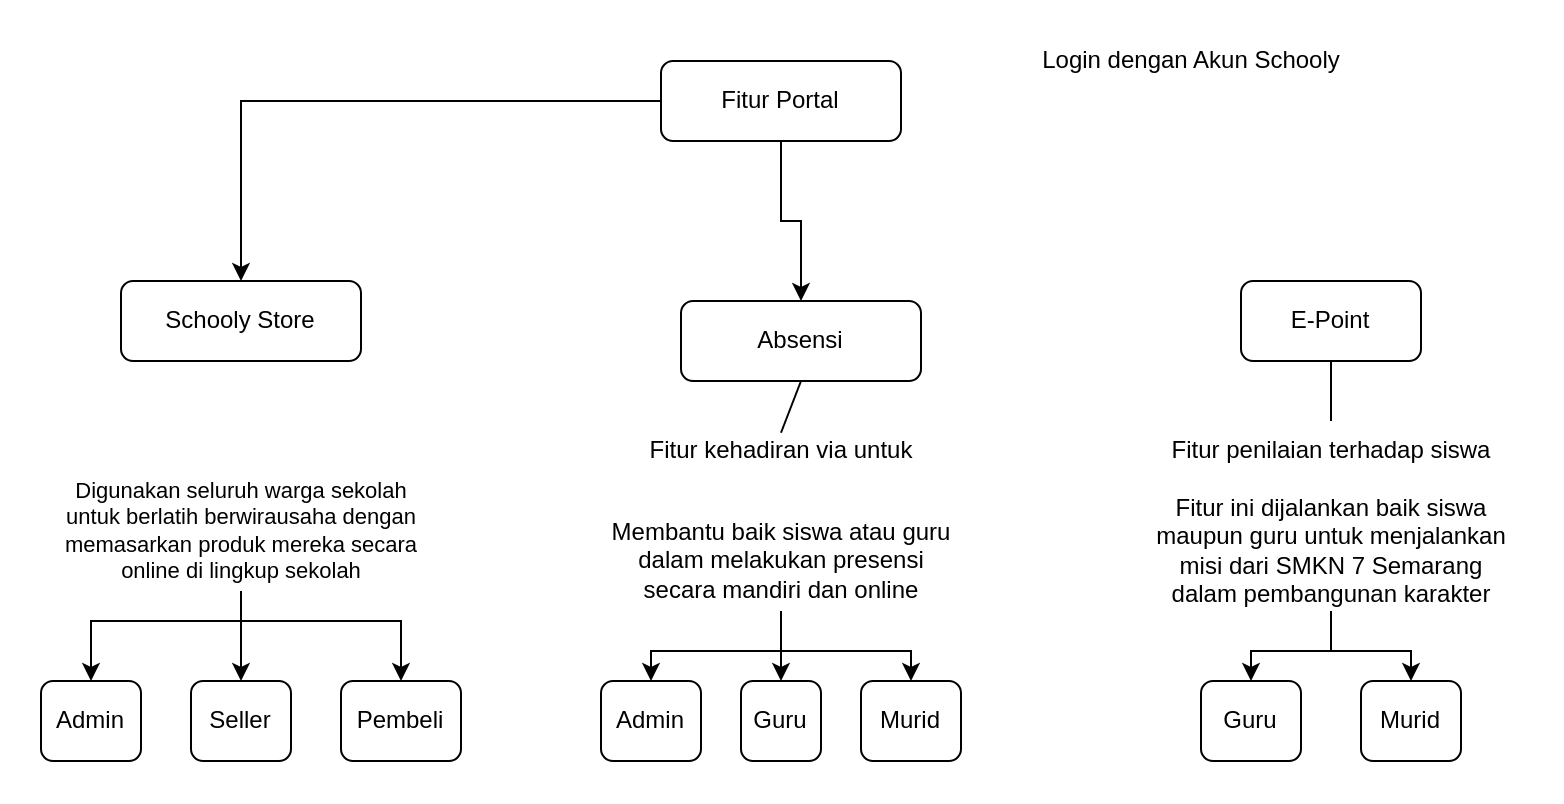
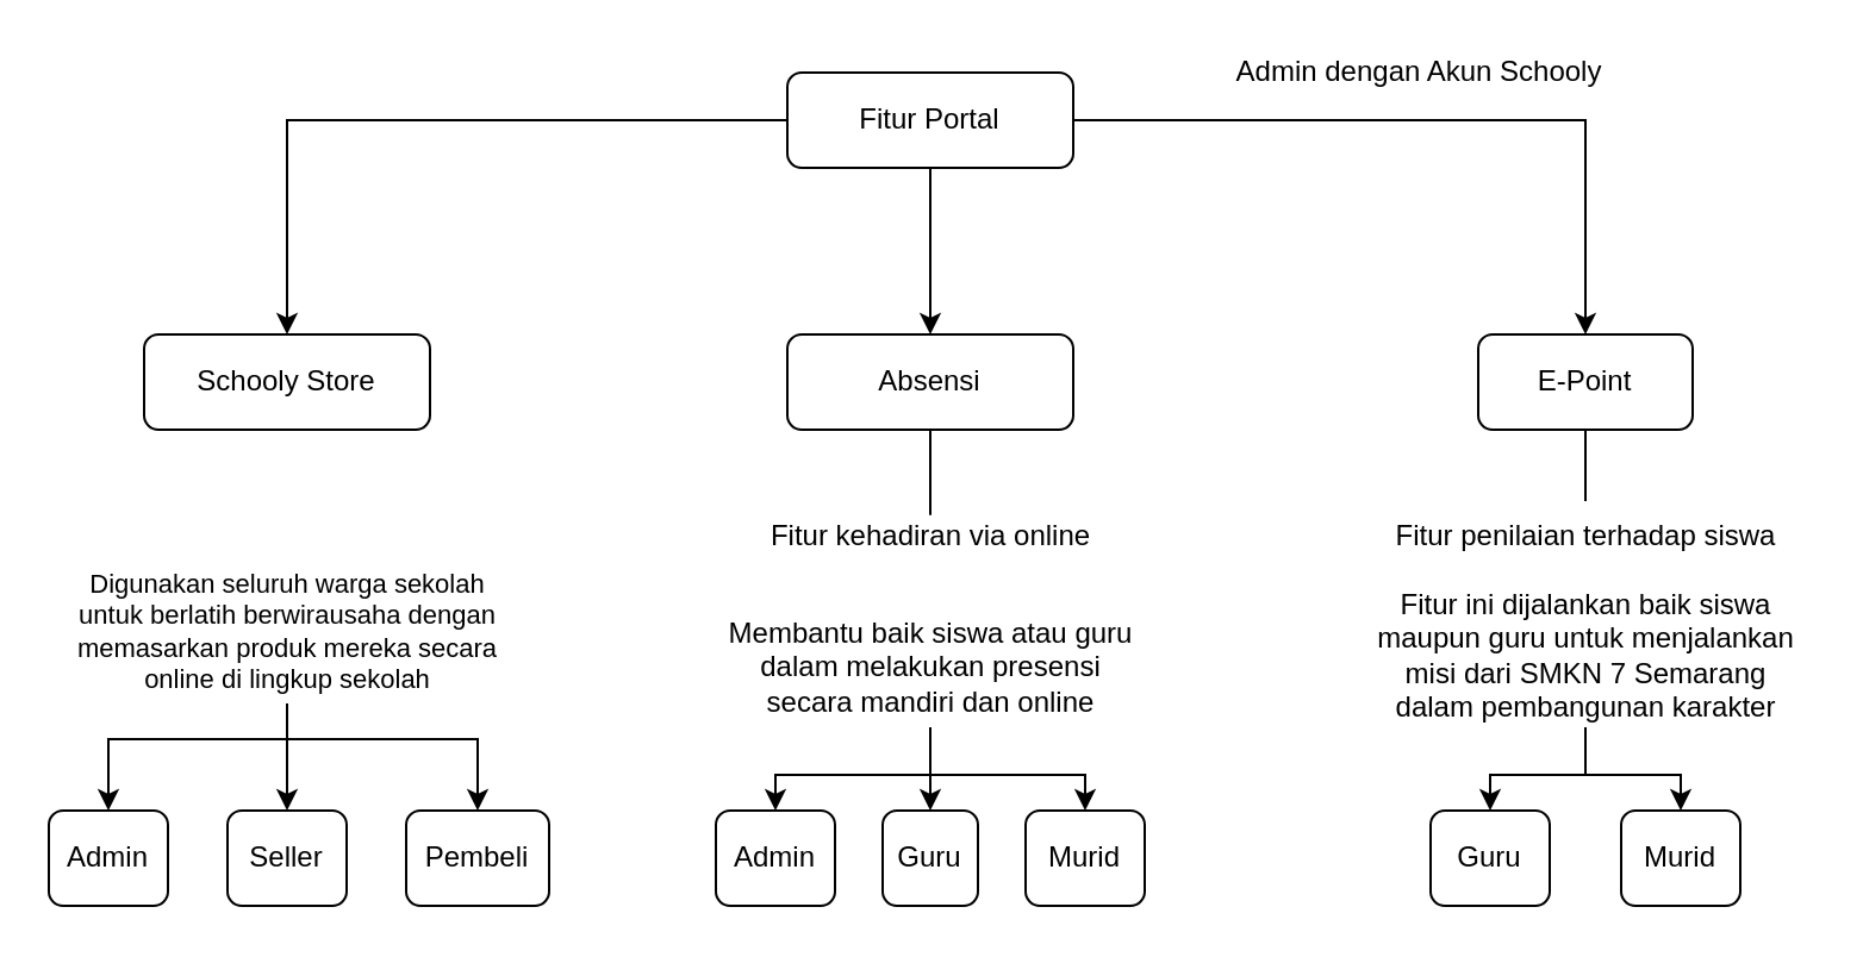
- <mxCell id="17" value="Login dengan Akun Schooly " style="text;html=1;align=center;verticalAlign=middle;resizable=0;points=[];autosize=1;strokeColor=none;" parent="1" vertex="1"><mxGeometry x="515" y="20" width="160" height="20" as="geometry" /></mxCell>
+ <mxCell id="17" value="Admin dengan Akun Schooly " style="text;html=1;align=center;verticalAlign=middle;resizable=0;points=[];autosize=1;strokeColor=none;" parent="1" vertex="1"><mxGeometry x="515" y="20" width="160" height="20" as="geometry" /></mxCell>
+ <mxCell id="3" style="edgeStyle=orthogonalEdgeStyle;rounded=0;orthogonalLoop=1;jettySize=auto;html=1;" parent="1" source="5" target="7" edge="1"><mxGeometry relative="1" as="geometry" /></mxCell>
- <mxCell id="8" value="Absensi" style="rounded=1;whiteSpace=wrap;html=1;fontSize=12;glass=0;strokeWidth=1;shadow=0;" parent="1" vertex="1"><mxGeometry x="340" y="150" width="120" height="40" as="geometry" /></mxCell>
+ <mxCell id="8" value="Absensi" style="rounded=1;whiteSpace=wrap;html=1;fontSize=12;glass=0;strokeWidth=1;shadow=0;" parent="1" vertex="1"><mxGeometry x="330" y="140" width="120" height="40" as="geometry" /></mxCell>
- <mxCell id="18" value="Fitur kehadiran via untuk" style="text;html=1;align=center;verticalAlign=middle;resizable=0;points=[];autosize=1;strokeColor=none;" parent="1" vertex="1"><mxGeometry x="320" y="215" width="140" height="20" as="geometry" /></mxCell>
+ <mxCell id="18" value="Fitur kehadiran via online" style="text;html=1;align=center;verticalAlign=middle;resizable=0;points=[];autosize=1;strokeColor=none;" parent="1" vertex="1"><mxGeometry x="320" y="215" width="140" height="20" as="geometry" /></mxCell>
